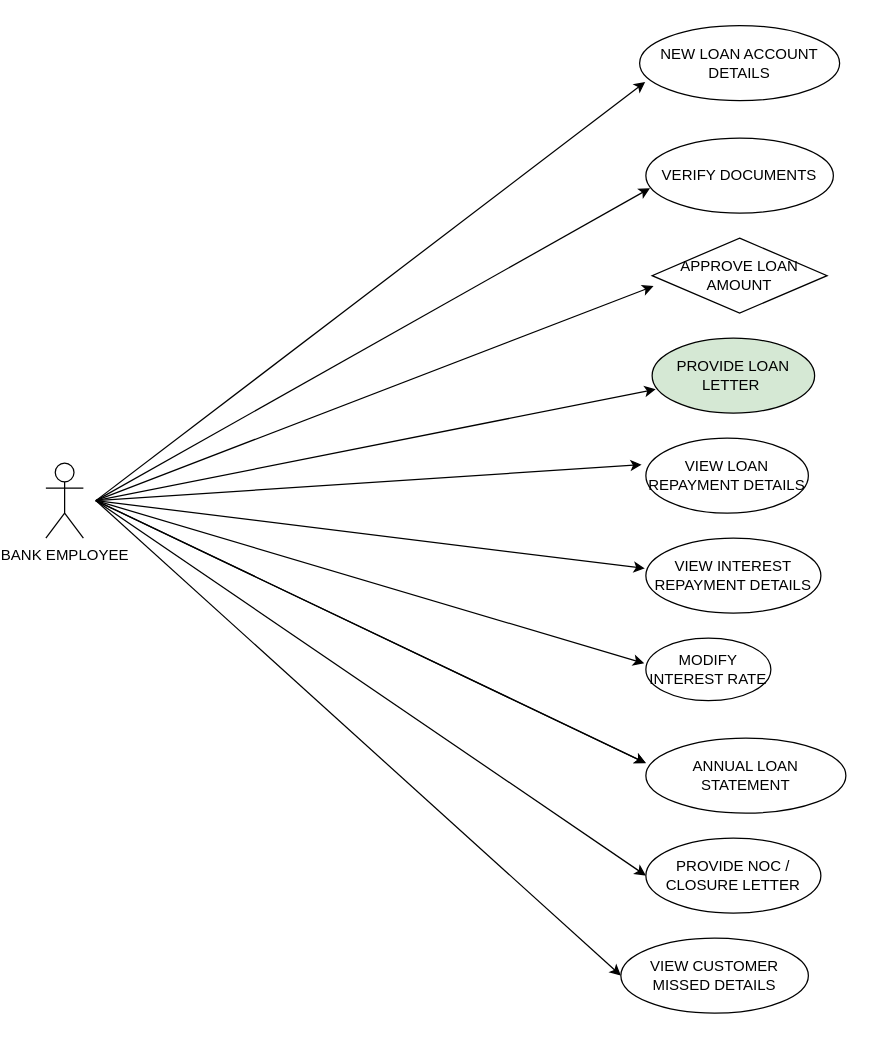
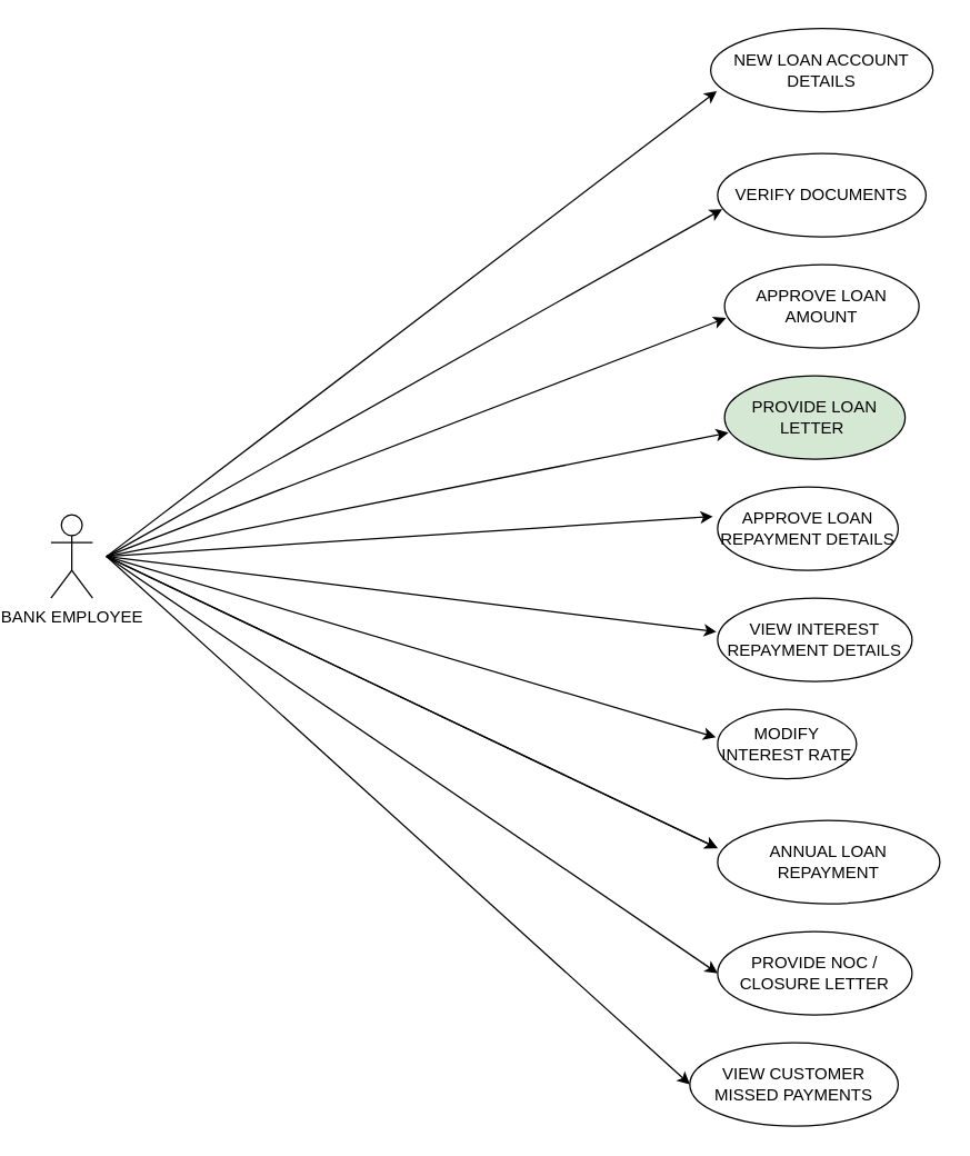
- <mxCell id="3" value="APPROVE LOAN AMOUNT" style="rhombus;whiteSpace=wrap;html=1;" vertex="1" parent="1"><mxGeometry x="505" y="190" width="140" height="60" as="geometry" /></mxCell>
+ <mxCell id="3" value="APPROVE LOAN AMOUNT" style="ellipse;whiteSpace=wrap;html=1;" vertex="1" parent="1"><mxGeometry x="505" y="190" width="140" height="60" as="geometry" /></mxCell>
- <mxCell id="5" value="VIEW LOAN REPAYMENT DETAILS" style="ellipse;whiteSpace=wrap;html=1;" vertex="1" parent="1"><mxGeometry x="500" y="350" width="130" height="60" as="geometry" /></mxCell>
+ <mxCell id="5" value="APPROVE LOAN REPAYMENT DETAILS" style="ellipse;whiteSpace=wrap;html=1;" vertex="1" parent="1"><mxGeometry x="500" y="350" width="130" height="60" as="geometry" /></mxCell>
- <mxCell id="14" value="ANNUAL LOAN STATEMENT" style="ellipse;whiteSpace=wrap;html=1;" vertex="1" parent="1"><mxGeometry x="500" y="590" width="160" height="60" as="geometry" /></mxCell>
+ <mxCell id="14" value="ANNUAL LOAN REPAYMENT" style="ellipse;whiteSpace=wrap;html=1;" vertex="1" parent="1"><mxGeometry x="500" y="590" width="160" height="60" as="geometry" /></mxCell>
- <mxCell id="16" value="VIEW CUSTOMER MISSED DETAILS" style="ellipse;whiteSpace=wrap;html=1;" vertex="1" parent="1"><mxGeometry x="480" y="750" width="150" height="60" as="geometry" /></mxCell>
+ <mxCell id="16" value="VIEW CUSTOMER MISSED PAYMENTS" style="ellipse;whiteSpace=wrap;html=1;" vertex="1" parent="1"><mxGeometry x="480" y="750" width="150" height="60" as="geometry" /></mxCell>
